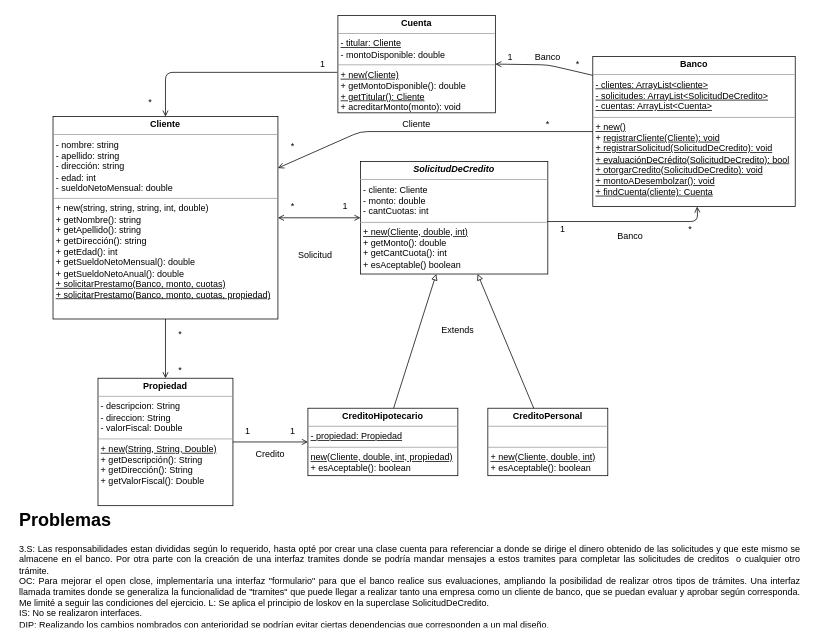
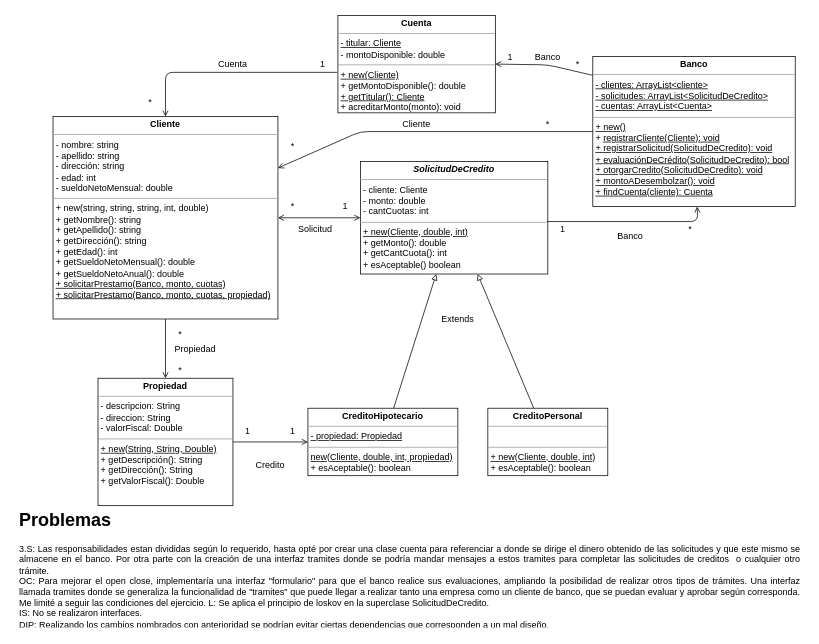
+ <mxCell id="38" value="Cuenta" style="text;html=1;strokeColor=none;fillColor=none;align=center;verticalAlign=middle;whiteSpace=wrap;rounded=0;" parent="1" vertex="1"><mxGeometry x="290" y="75" width="40" height="20" as="geometry" /></mxCell>
- <mxCell id="12" value="Solicitud" style="text;html=1;strokeColor=none;fillColor=none;align=center;verticalAlign=middle;whiteSpace=wrap;rounded=0;" parent="1" vertex="1"><mxGeometry x="400" y="330" width="40" height="20" as="geometry" /></mxCell>
+ <mxCell id="12" value="Solicitud" style="text;html=1;strokeColor=none;fillColor=none;align=center;verticalAlign=middle;whiteSpace=wrap;rounded=0;" parent="1" vertex="1"><mxGeometry x="400" y="295" width="40" height="20" as="geometry" /></mxCell>
- <mxCell id="40" value="Extends" style="text;html=1;strokeColor=none;fillColor=none;align=center;verticalAlign=middle;whiteSpace=wrap;rounded=0;" parent="1" vertex="1"><mxGeometry x="590" y="430" width="40" height="20" as="geometry" /></mxCell>
+ <mxCell id="40" value="Extends" style="text;html=1;strokeColor=none;fillColor=none;align=center;verticalAlign=middle;whiteSpace=wrap;rounded=0;" parent="1" vertex="1"><mxGeometry x="590" y="415" width="40" height="20" as="geometry" /></mxCell>
+ <mxCell id="22" value="Propiedad" style="text;html=1;strokeColor=none;fillColor=none;align=center;verticalAlign=middle;whiteSpace=wrap;rounded=0;" parent="1" vertex="1"><mxGeometry x="230" y="455" width="60" height="20" as="geometry" /></mxCell>
- <mxCell id="23" value="Credito" style="text;html=1;strokeColor=none;fillColor=none;align=center;verticalAlign=middle;whiteSpace=wrap;rounded=0;" parent="1" vertex="1"><mxGeometry x="330" y="595" width="60" height="20" as="geometry" /></mxCell>
+ <mxCell id="23" value="Credito" style="text;html=1;strokeColor=none;fillColor=none;align=center;verticalAlign=middle;whiteSpace=wrap;rounded=0;" parent="1" vertex="1"><mxGeometry x="330" y="610" width="60" height="20" as="geometry" /></mxCell>
